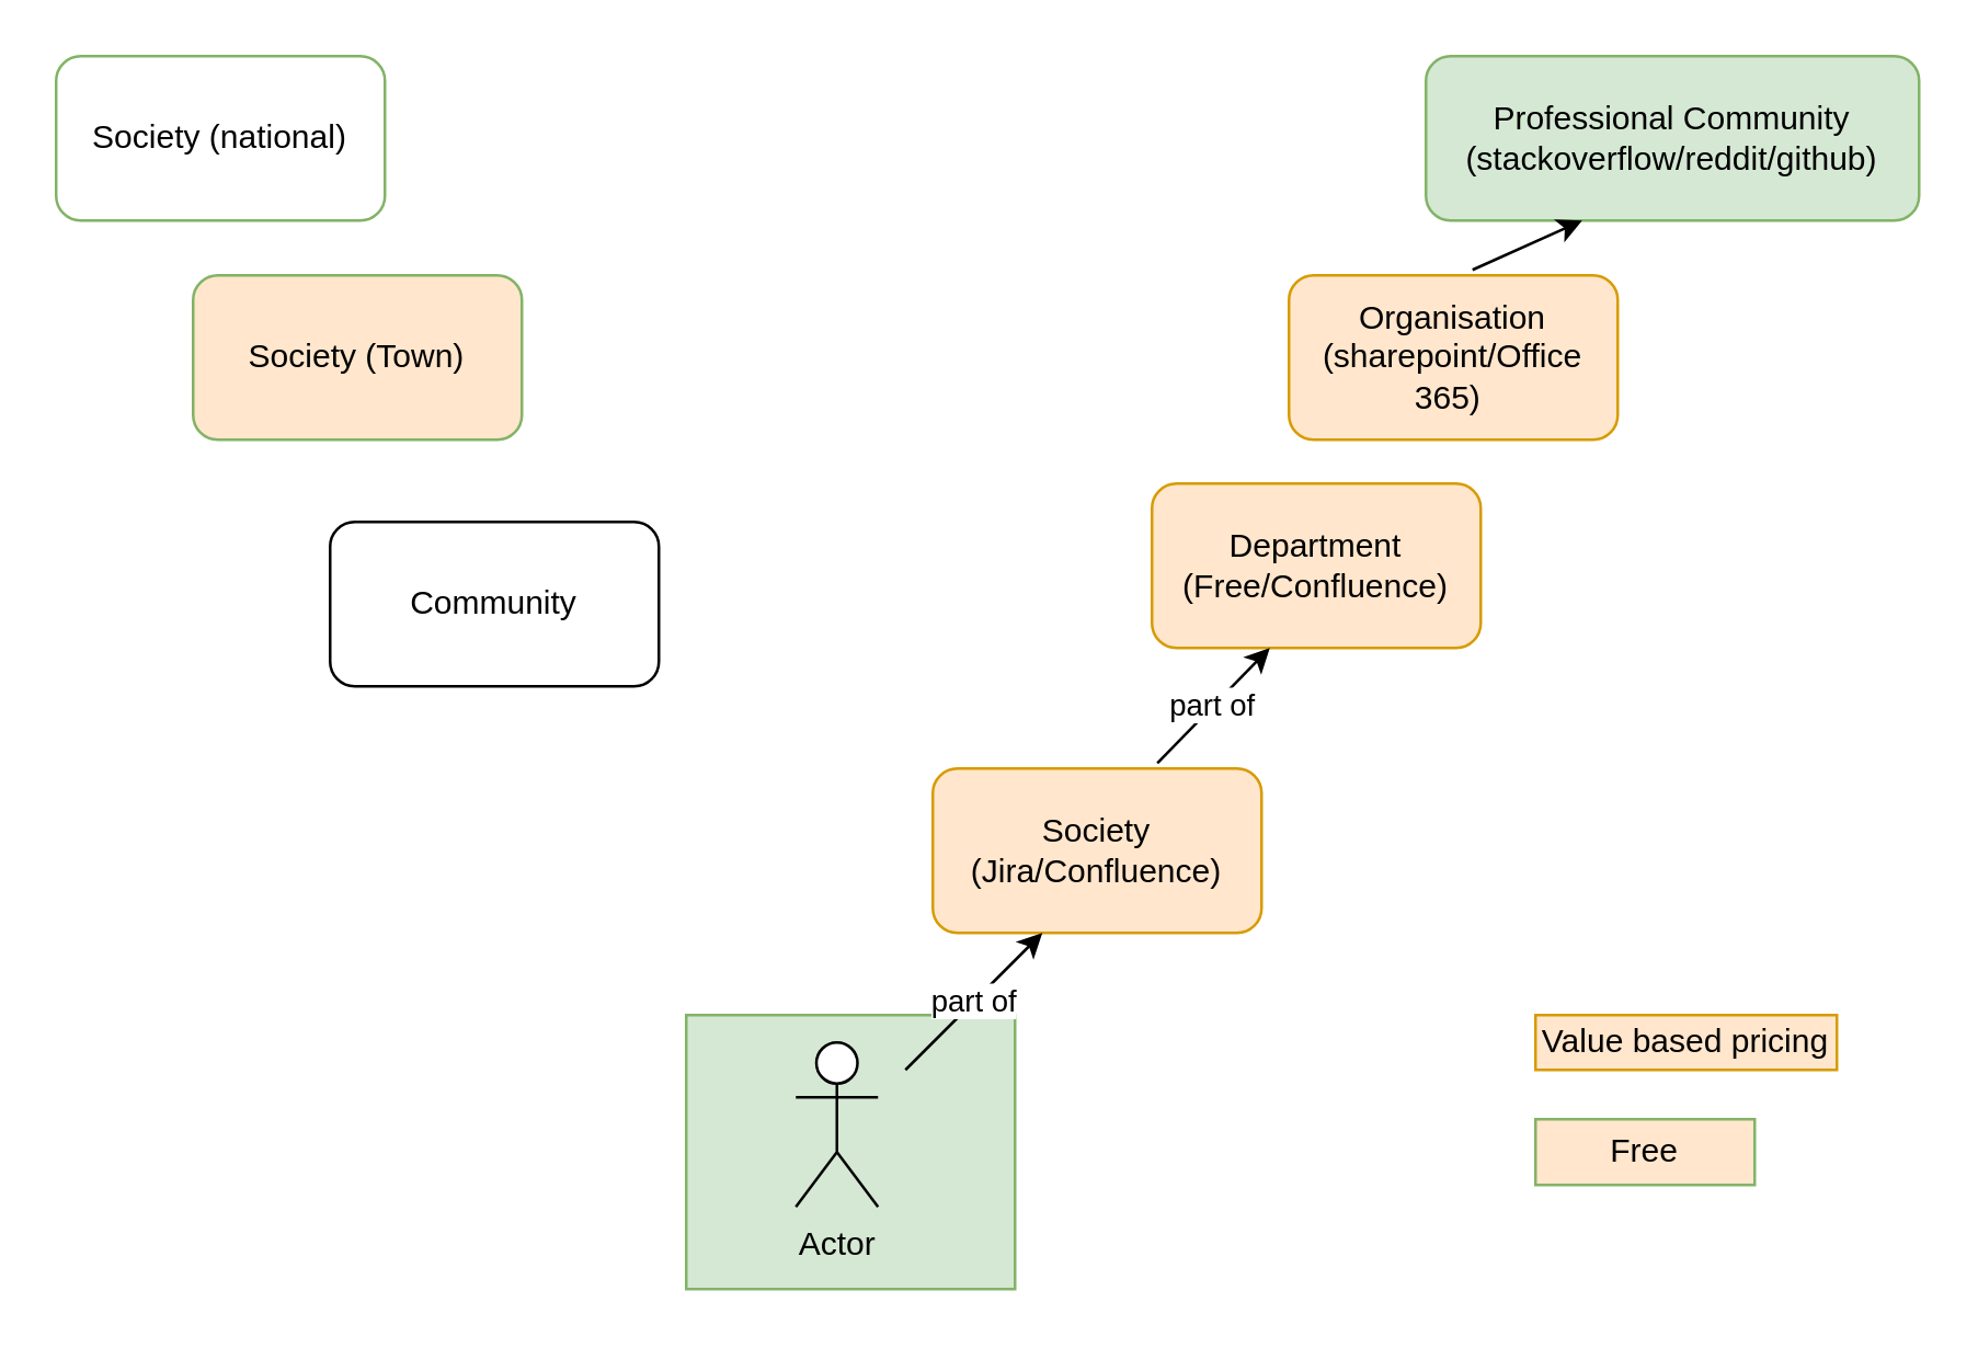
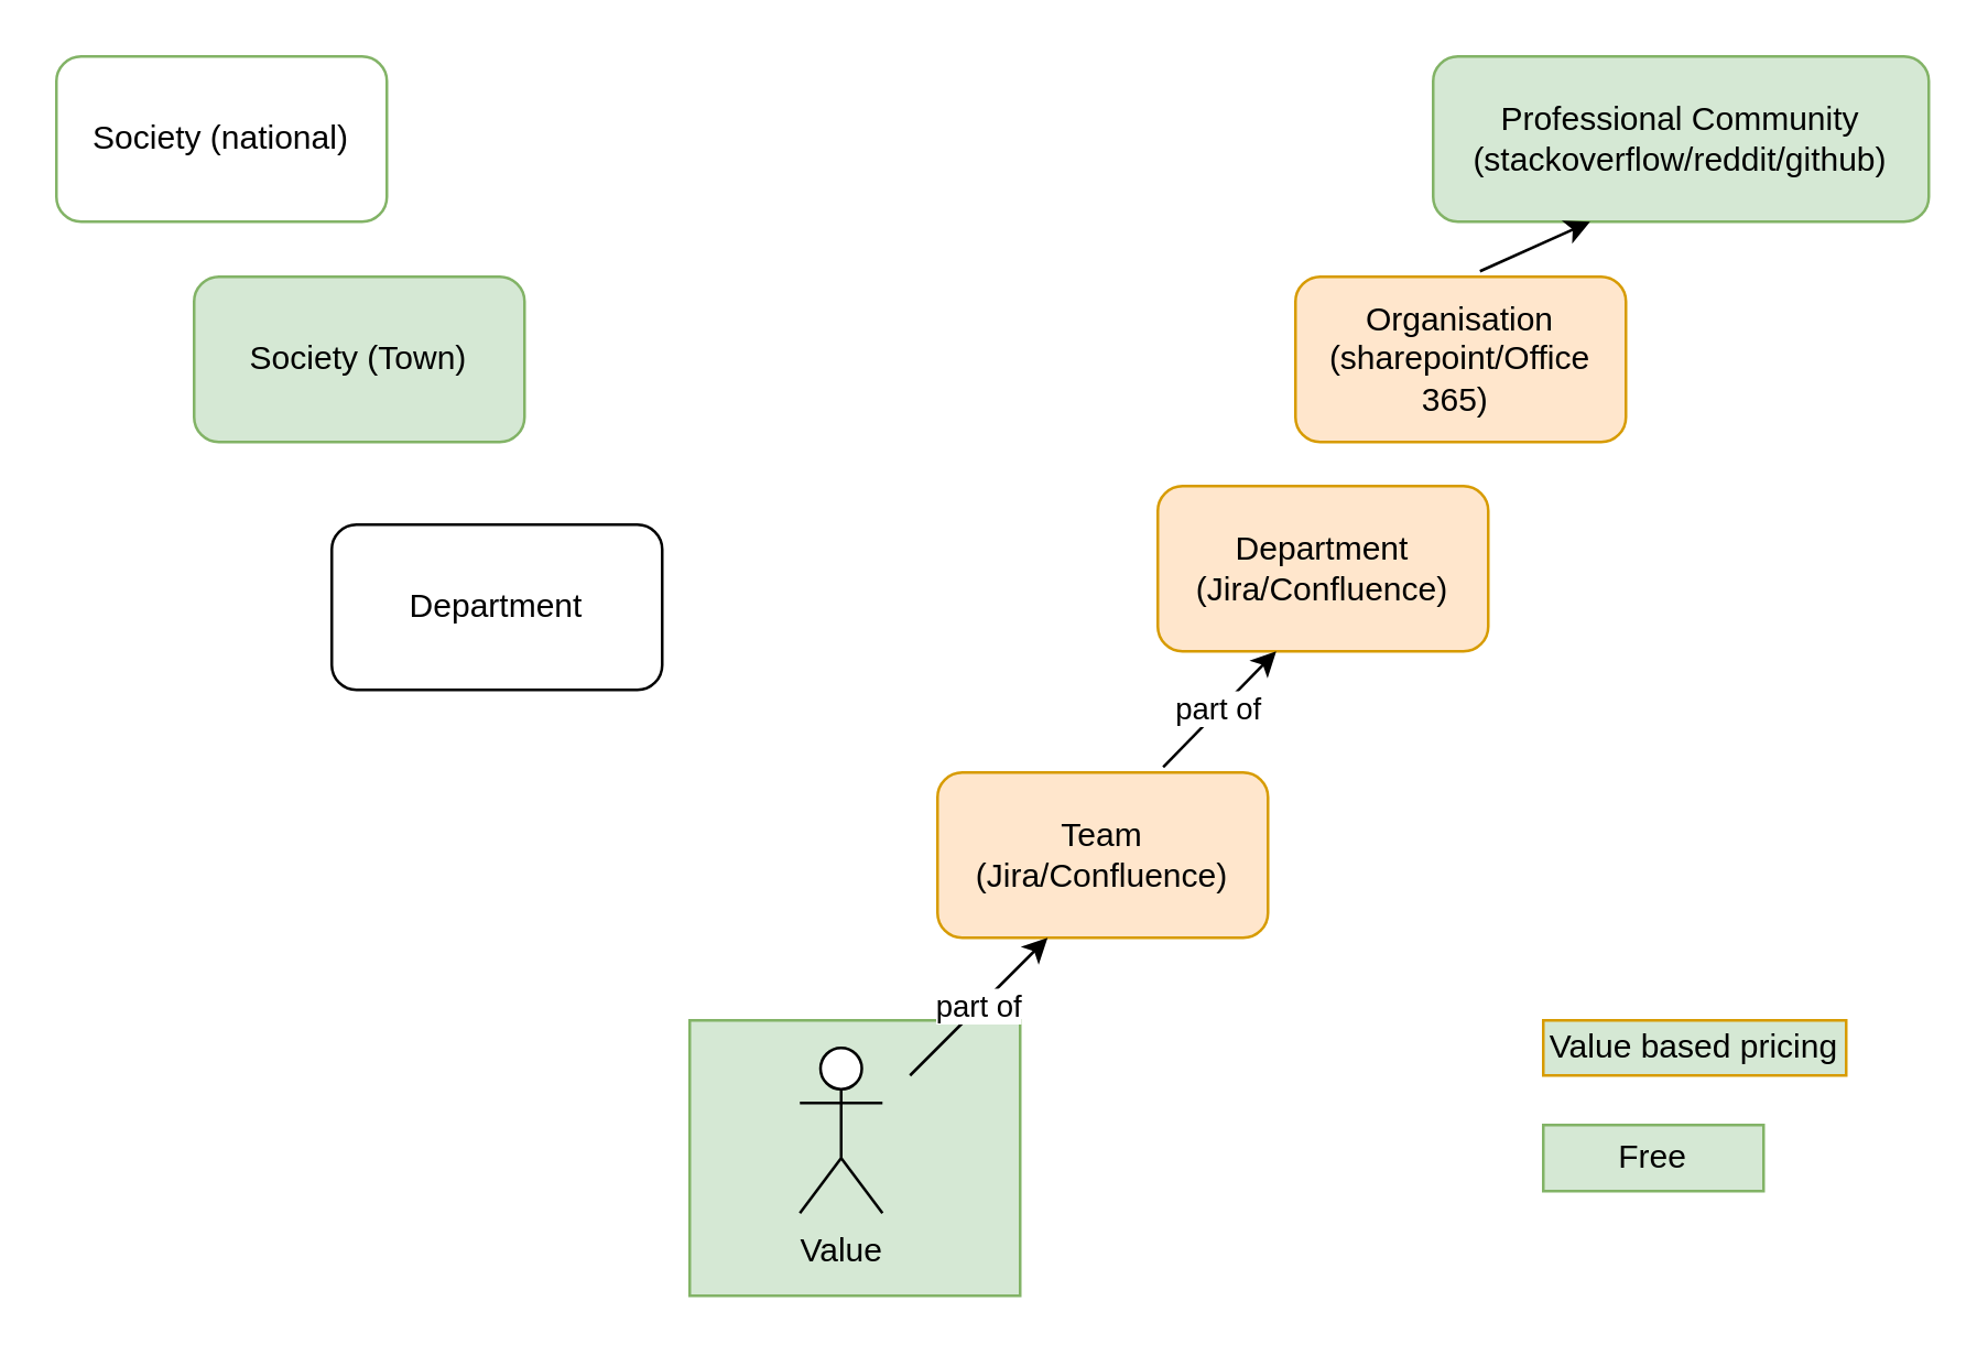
- <mxCell id="10" value="Society (Town)" style="rounded=1;whiteSpace=wrap;html=1;fillColor=#ffe6cc;strokeColor=#82b366;" vertex="1" parent="1"><mxGeometry x="70" y="100" width="120" height="60" as="geometry" /></mxCell>
+ <mxCell id="10" value="Society (Town)" style="rounded=1;whiteSpace=wrap;html=1;fillColor=#d5e8d4;strokeColor=#82b366;" vertex="1" parent="1"><mxGeometry x="70" y="100" width="120" height="60" as="geometry" /></mxCell>
- <mxCell id="7" value="Department (Free/Confluence)" style="rounded=1;whiteSpace=wrap;html=1;fillColor=#ffe6cc;strokeColor=#d79b00;" vertex="1" parent="1"><mxGeometry x="420" y="176" width="120" height="60" as="geometry" /></mxCell>
+ <mxCell id="7" value="Department (Jira/Confluence)" style="rounded=1;whiteSpace=wrap;html=1;fillColor=#ffe6cc;strokeColor=#d79b00;" vertex="1" parent="1"><mxGeometry x="420" y="176" width="120" height="60" as="geometry" /></mxCell>
- <mxCell id="4" value="Community" style="rounded=1;whiteSpace=wrap;html=1;" vertex="1" parent="1"><mxGeometry x="120" y="190" width="120" height="60" as="geometry" /></mxCell>
+ <mxCell id="4" value="Department" style="rounded=1;whiteSpace=wrap;html=1;" vertex="1" parent="1"><mxGeometry x="120" y="190" width="120" height="60" as="geometry" /></mxCell>
- <mxCell id="6" value="Society (Jira/Confluence)" style="rounded=1;whiteSpace=wrap;html=1;fillColor=#ffe6cc;strokeColor=#d79b00;" vertex="1" parent="1"><mxGeometry x="340" y="280" width="120" height="60" as="geometry" /></mxCell>
+ <mxCell id="6" value="Team (Jira/Confluence)" style="rounded=1;whiteSpace=wrap;html=1;fillColor=#ffe6cc;strokeColor=#d79b00;" vertex="1" parent="1"><mxGeometry x="340" y="280" width="120" height="60" as="geometry" /></mxCell>
- <mxCell id="15" value="Value based pricing" style="rounded=0;whiteSpace=wrap;html=1;fillColor=#ffe6cc;strokeColor=#d79b00;" vertex="1" parent="1"><mxGeometry x="560" y="370" width="110" height="20" as="geometry" /></mxCell>
+ <mxCell id="15" value="Value based pricing" style="rounded=0;whiteSpace=wrap;html=1;fillColor=#d5e8d4;strokeColor=#d79b00;" vertex="1" parent="1"><mxGeometry x="560" y="370" width="110" height="20" as="geometry" /></mxCell>
- <mxCell id="14" value="Free" style="rounded=0;whiteSpace=wrap;html=1;fillColor=#ffe6cc;strokeColor=#82b366;" vertex="1" parent="1"><mxGeometry x="560" y="408" width="80" height="24" as="geometry" /></mxCell>
+ <mxCell id="14" value="Free" style="rounded=0;whiteSpace=wrap;html=1;fillColor=#d5e8d4;strokeColor=#82b366;" vertex="1" parent="1"><mxGeometry x="560" y="408" width="80" height="24" as="geometry" /></mxCell>
- <mxCell id="3" value="Actor" style="shape=umlActor;verticalLabelPosition=bottom;verticalAlign=top;html=1;outlineConnect=0;" vertex="1" parent="1"><mxGeometry x="290" y="380" width="30" height="60" as="geometry" /></mxCell>
+ <mxCell id="3" value="Value" style="shape=umlActor;verticalLabelPosition=bottom;verticalAlign=top;html=1;outlineConnect=0;" vertex="1" parent="1"><mxGeometry x="290" y="380" width="30" height="60" as="geometry" /></mxCell>
